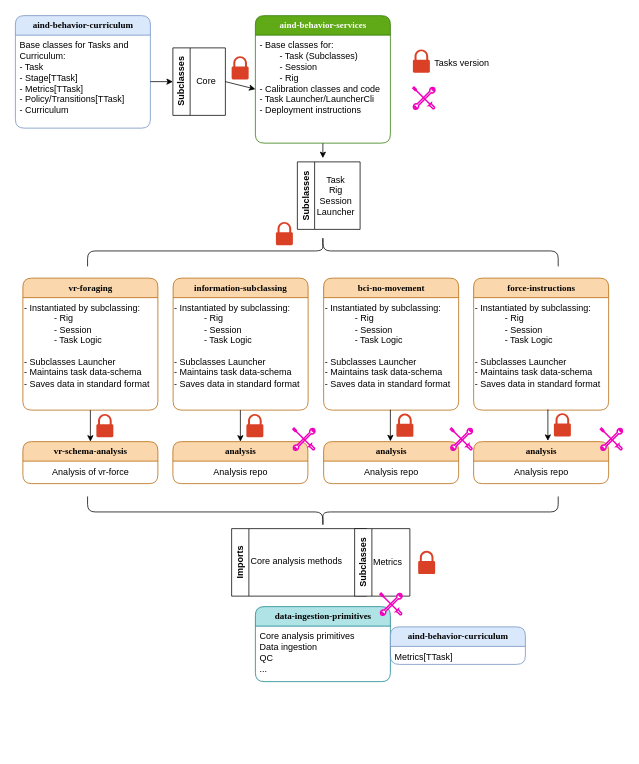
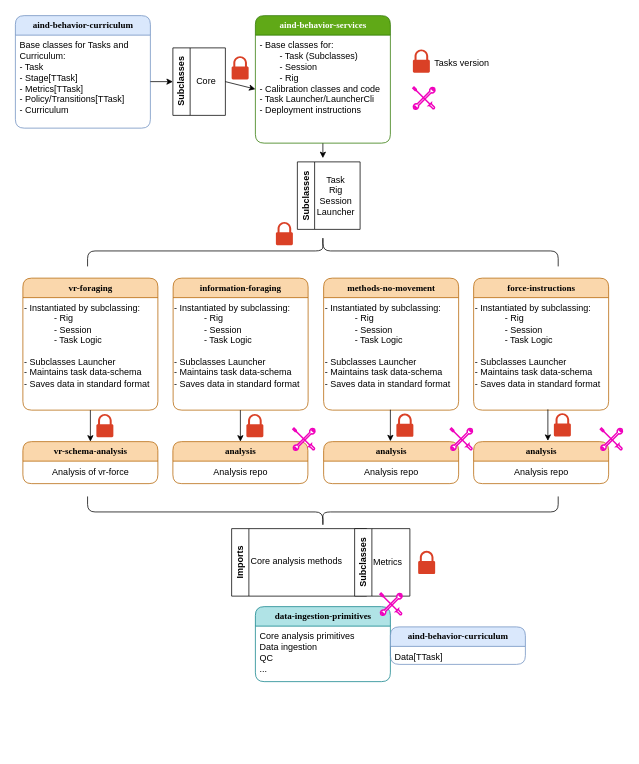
- <mxCell id="22" value="information-subclassing" style="swimlane;fontStyle=1;childLayout=stackLayout;horizontal=1;startSize=26;fillColor=#fad7ac;horizontalStack=0;resizeParent=1;resizeParentMax=0;resizeLast=0;collapsible=1;marginBottom=0;html=1;strokeColor=#b46504;strokeWidth=1;rounded=1;shadow=0;glass=0;fontFamily=Tahoma;fontSize=12;align=center;" parent="19" vertex="1"><mxGeometry x="200.32" width="180" height="176" as="geometry" /></mxCell>
+ <mxCell id="22" value="information-foraging" style="swimlane;fontStyle=1;childLayout=stackLayout;horizontal=1;startSize=26;fillColor=#fad7ac;horizontalStack=0;resizeParent=1;resizeParentMax=0;resizeLast=0;collapsible=1;marginBottom=0;html=1;strokeColor=#b46504;strokeWidth=1;rounded=1;shadow=0;glass=0;fontFamily=Tahoma;fontSize=12;align=center;" parent="19" vertex="1"><mxGeometry x="200.32" width="180" height="176" as="geometry" /></mxCell>
- <mxCell id="24" value="bci-no-movement" style="swimlane;fontStyle=1;childLayout=stackLayout;horizontal=1;startSize=26;fillColor=#fad7ac;horizontalStack=0;resizeParent=1;resizeParentMax=0;resizeLast=0;collapsible=1;marginBottom=0;html=1;strokeColor=#b46504;strokeWidth=1;rounded=1;shadow=0;glass=0;fontFamily=Tahoma;fontSize=12;align=center;" parent="19" vertex="1"><mxGeometry x="401" width="180" height="176" as="geometry" /></mxCell>
+ <mxCell id="24" value="methods-no-movement" style="swimlane;fontStyle=1;childLayout=stackLayout;horizontal=1;startSize=26;fillColor=#fad7ac;horizontalStack=0;resizeParent=1;resizeParentMax=0;resizeLast=0;collapsible=1;marginBottom=0;html=1;strokeColor=#b46504;strokeWidth=1;rounded=1;shadow=0;glass=0;fontFamily=Tahoma;fontSize=12;align=center;" parent="19" vertex="1"><mxGeometry x="401" width="180" height="176" as="geometry" /></mxCell>
- <mxCell id="54" value="&lt;div&gt;&lt;div&gt;&lt;div&gt;Metrics[TTask]&lt;/div&gt;&lt;/div&gt;&lt;/div&gt;" style="text;strokeColor=none;fillColor=none;align=left;verticalAlign=top;spacingLeft=4;spacingRight=4;overflow=hidden;rotatable=0;points=[[0,0.5],[1,0.5]];portConstraint=eastwest;whiteSpace=wrap;html=1;imageWidth=46;" parent="53" vertex="1"><mxGeometry y="26" width="180" height="24" as="geometry" /></mxCell>
+ <mxCell id="54" value="&lt;div&gt;&lt;div&gt;&lt;div&gt;Data[TTask]&lt;/div&gt;&lt;/div&gt;&lt;/div&gt;" style="text;strokeColor=none;fillColor=none;align=left;verticalAlign=top;spacingLeft=4;spacingRight=4;overflow=hidden;rotatable=0;points=[[0,0.5],[1,0.5]];portConstraint=eastwest;whiteSpace=wrap;html=1;imageWidth=46;" parent="53" vertex="1"><mxGeometry y="26" width="180" height="24" as="geometry" /></mxCell>
